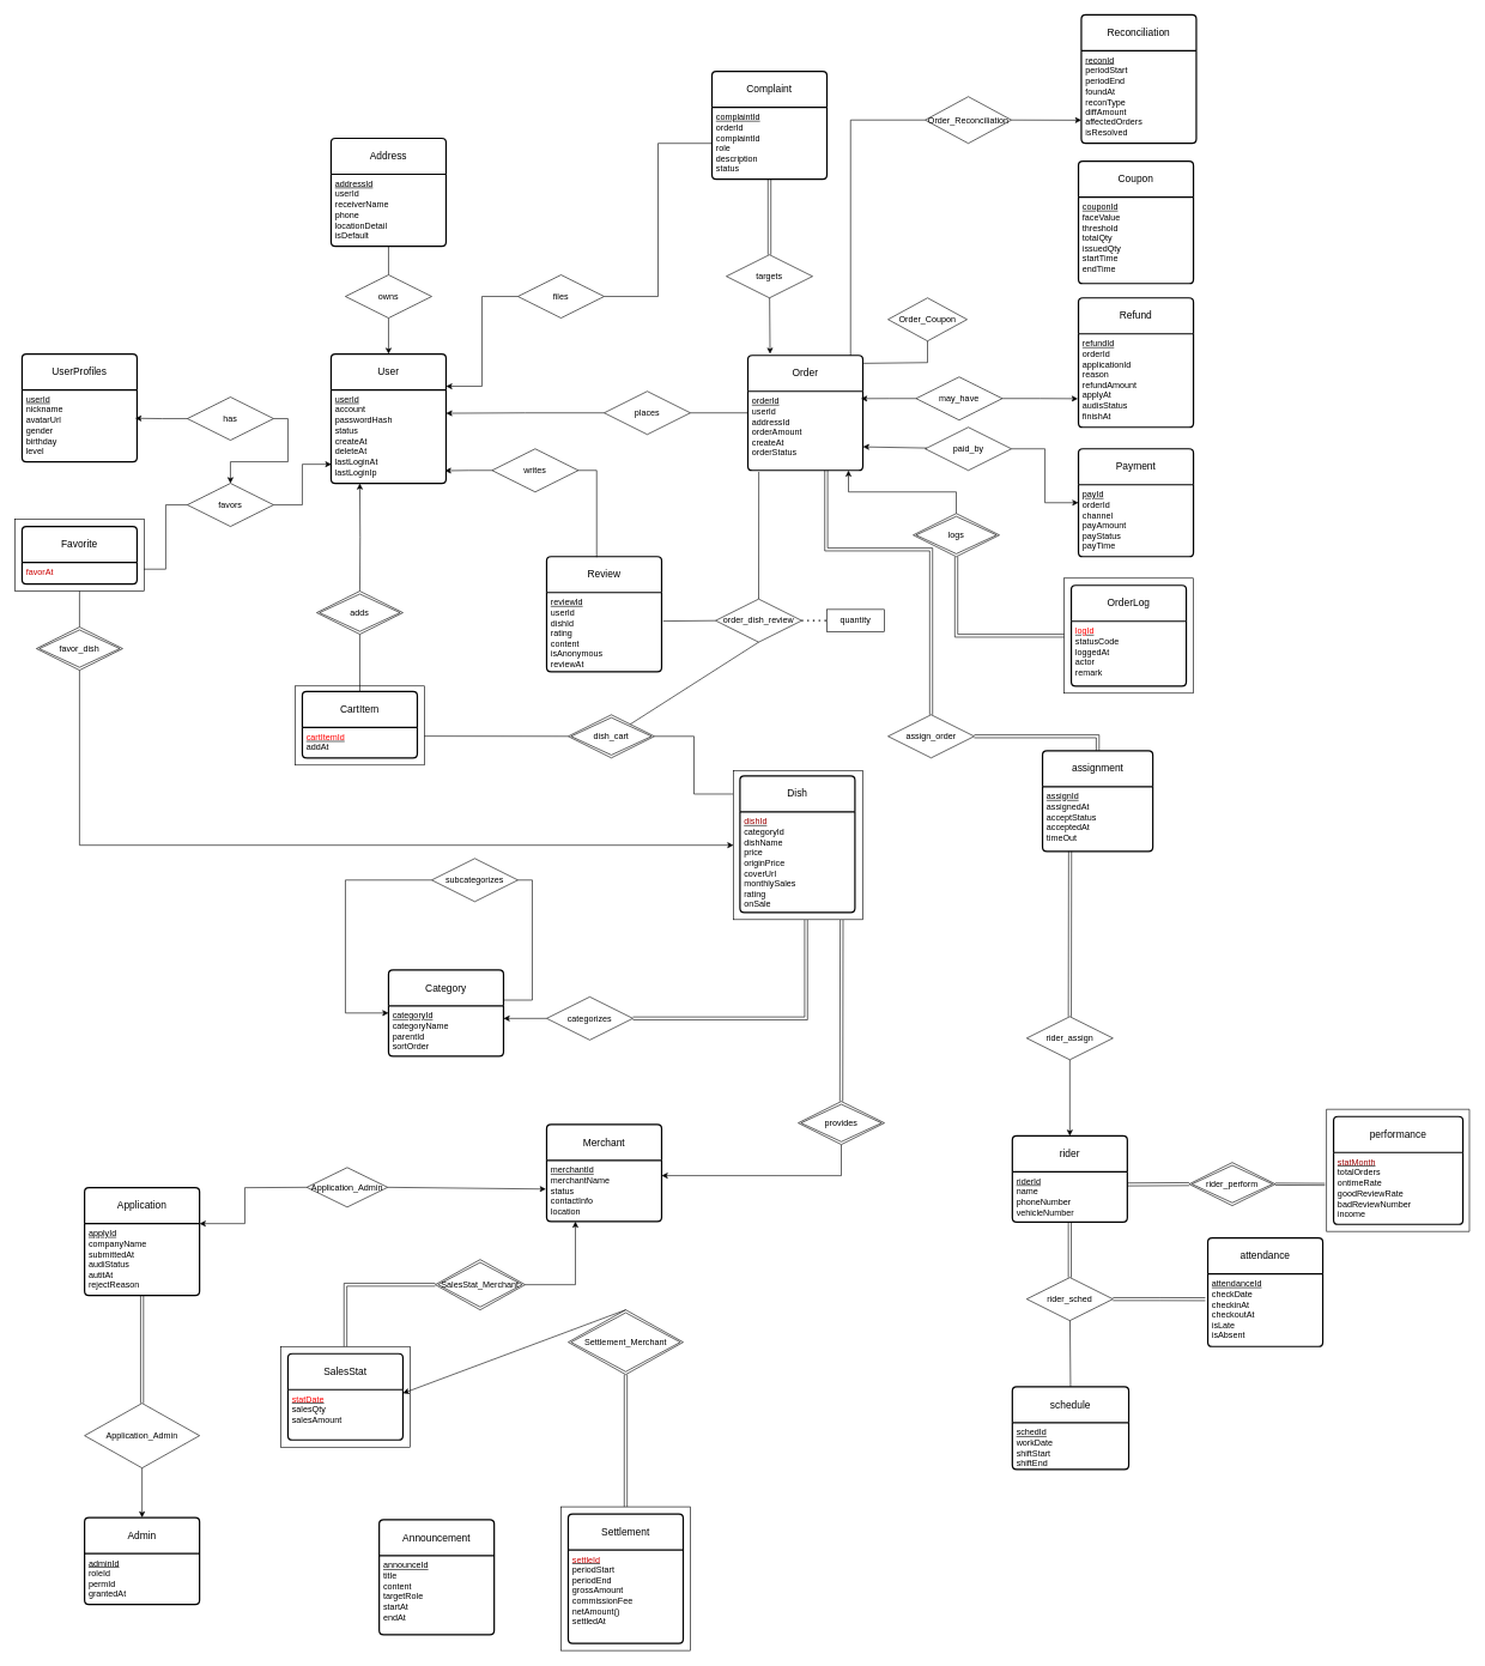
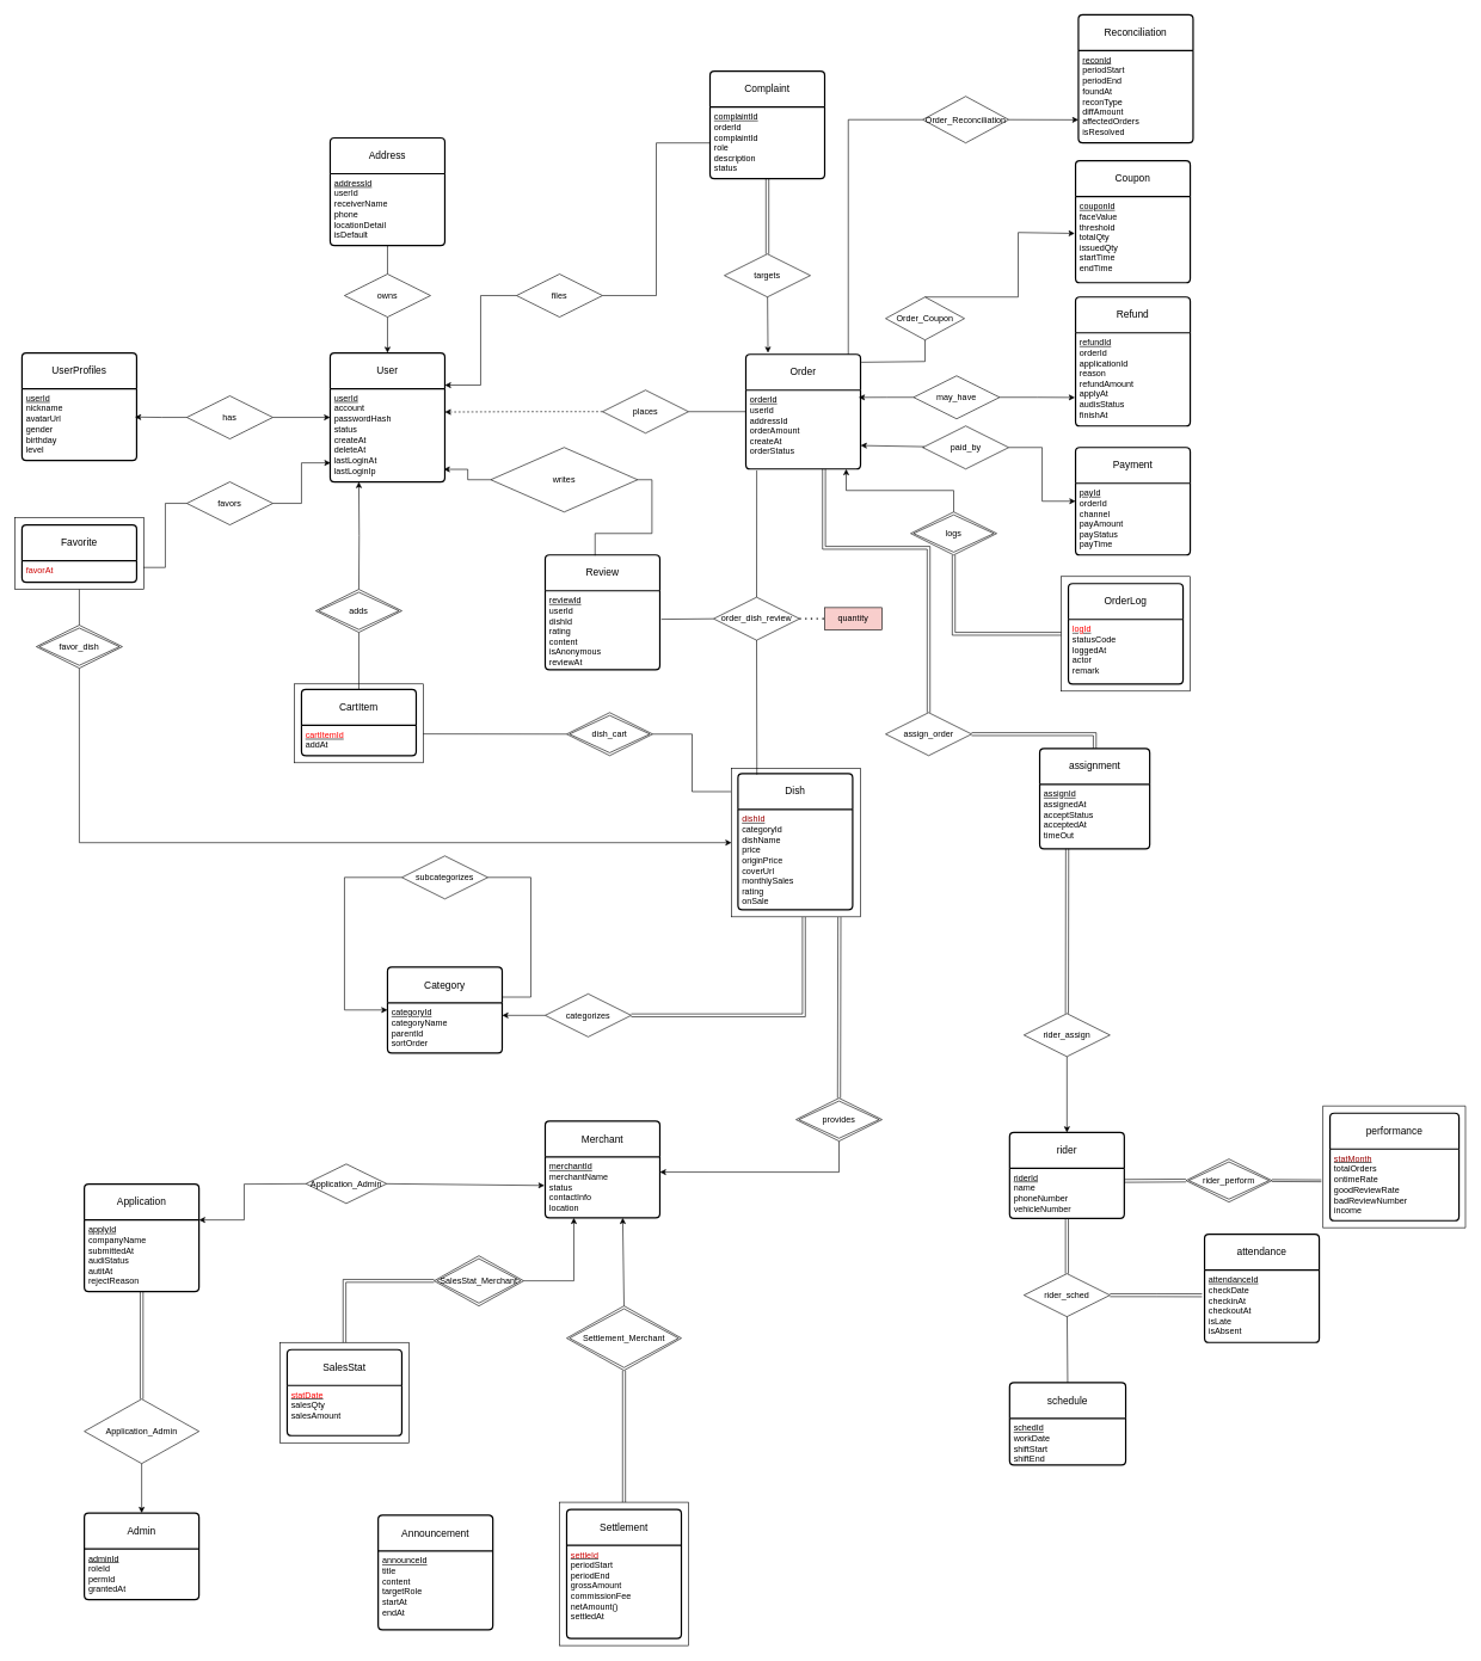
+ <mxCell id="129" value="" style="endArrow=classic;html=1;rounded=0;exitX=0.5;exitY=0;exitDx=0;exitDy=0;entryX=-0.007;entryY=0.427;entryDx=0;entryDy=0;entryPerimeter=0;" parent="1" source="128" target="107" edge="1"><mxGeometry width="50" height="50" relative="1" as="geometry"><mxPoint x="1989.52" y="128" as="sourcePoint" /><mxPoint x="1989.52" y="188" as="targetPoint" /><Array as="points"><mxPoint x="1420" y="414" /><mxPoint x="1420" y="324" /></Array></mxGeometry></mxCell>
- <mxCell id="43" style="edgeStyle=orthogonalEdgeStyle;rounded=0;orthogonalLoop=1;jettySize=auto;html=1;entryX=1;entryY=0.25;entryDx=0;entryDy=0;" parent="1" source="42" target="7" edge="1"><mxGeometry relative="1" as="geometry" /></mxCell>
+ <mxCell id="43" style="edgeStyle=orthogonalEdgeStyle;rounded=0;orthogonalLoop=1;jettySize=auto;html=1;entryX=1;entryY=0.25;entryDx=0;entryDy=0;dashed=1;" parent="1" source="42" target="7" edge="1"><mxGeometry relative="1" as="geometry" /></mxCell>
- <mxCell id="10" style="edgeStyle=orthogonalEdgeStyle;rounded=0;orthogonalLoop=1;jettySize=auto;html=1;exitX=1;exitY=0.5;exitDx=0;exitDy=0;" parent="1" source="11" target="62" edge="1"><mxGeometry relative="1" as="geometry" /></mxCell>
+ <mxCell id="10" style="edgeStyle=orthogonalEdgeStyle;rounded=0;orthogonalLoop=1;jettySize=auto;html=1;exitX=1;exitY=0.5;exitDx=0;exitDy=0;entryX=0;entryY=0.5;entryDx=0;entryDy=0;" parent="1" source="11" target="6" edge="1"><mxGeometry relative="1" as="geometry" /></mxCell>
- <mxCell id="59" value="writes" style="shape=rhombus;perimeter=rhombusPerimeter;whiteSpace=wrap;html=1;align=center;" parent="1" vertex="1"><mxGeometry x="684" y="624" width="120" height="60" as="geometry" /></mxCell>
+ <mxCell id="59" value="writes" style="shape=rhombus;perimeter=rhombusPerimeter;whiteSpace=wrap;html=1;align=center;" parent="1" vertex="1"><mxGeometry x="684" y="624" width="205" height="90" as="geometry" /></mxCell>
- <mxCell id="142" value="quantity" style="whiteSpace=wrap;html=1;" parent="1" vertex="1"><mxGeometry x="1150" y="847.5" width="80" height="31" as="geometry" /></mxCell>
+ <mxCell id="142" value="quantity" style="whiteSpace=wrap;html=1;fillColor=#f8cecc;" parent="1" vertex="1"><mxGeometry x="1150" y="847.5" width="80" height="31" as="geometry" /></mxCell>
- <mxCell id="147" value="" style="endArrow=none;html=1;rounded=0;exitX=0.5;exitY=1;exitDx=0;exitDy=0;" edge="1" parent="1" source="140" target="78"><mxGeometry relative="1" as="geometry"><mxPoint x="990" y="924" as="sourcePoint" /><mxPoint x="1150" y="924" as="targetPoint" /></mxGeometry></mxCell>
+ <mxCell id="147" value="" style="endArrow=none;html=1;rounded=0;entryX=0.165;entryY=0.008;entryDx=0;entryDy=0;exitX=0.5;exitY=1;exitDx=0;exitDy=0;entryPerimeter=0;" edge="1" parent="1" source="140" target="18"><mxGeometry relative="1" as="geometry"><mxPoint x="990" y="924" as="sourcePoint" /><mxPoint x="1150" y="924" as="targetPoint" /></mxGeometry></mxCell>
- <mxCell id="70" value="subcategorizes" style="shape=rhombus;perimeter=rhombusPerimeter;whiteSpace=wrap;html=1;align=center;" parent="1" vertex="1"><mxGeometry x="600" y="1194" width="120" height="60" as="geometry" /></mxCell>
+ <mxCell id="70" value="subcategorizes" style="shape=rhombus;perimeter=rhombusPerimeter;whiteSpace=wrap;html=1;align=center;" parent="1" vertex="1"><mxGeometry x="560" y="1194" width="120" height="60" as="geometry" /></mxCell>
- <mxCell id="121" value="" style="endArrow=classic;html=1;rounded=0;exitX=0.5;exitY=0;exitDx=0;exitDy=0;" parent="1" source="119" target="109" edge="1"><mxGeometry width="50" height="50" relative="1" as="geometry"><mxPoint x="709.52" y="2082" as="sourcePoint" /><mxPoint x="710" y="2042" as="targetPoint" /></mxGeometry></mxCell>
+ <mxCell id="121" value="" style="endArrow=classic;html=1;rounded=0;exitX=0.5;exitY=0;exitDx=0;exitDy=0;entryX=0.676;entryY=1;entryDx=0;entryDy=0;entryPerimeter=0;" parent="1" source="119" target="15" edge="1"><mxGeometry width="50" height="50" relative="1" as="geometry"><mxPoint x="709.52" y="2082" as="sourcePoint" /><mxPoint x="710" y="2042" as="targetPoint" /></mxGeometry></mxCell>
